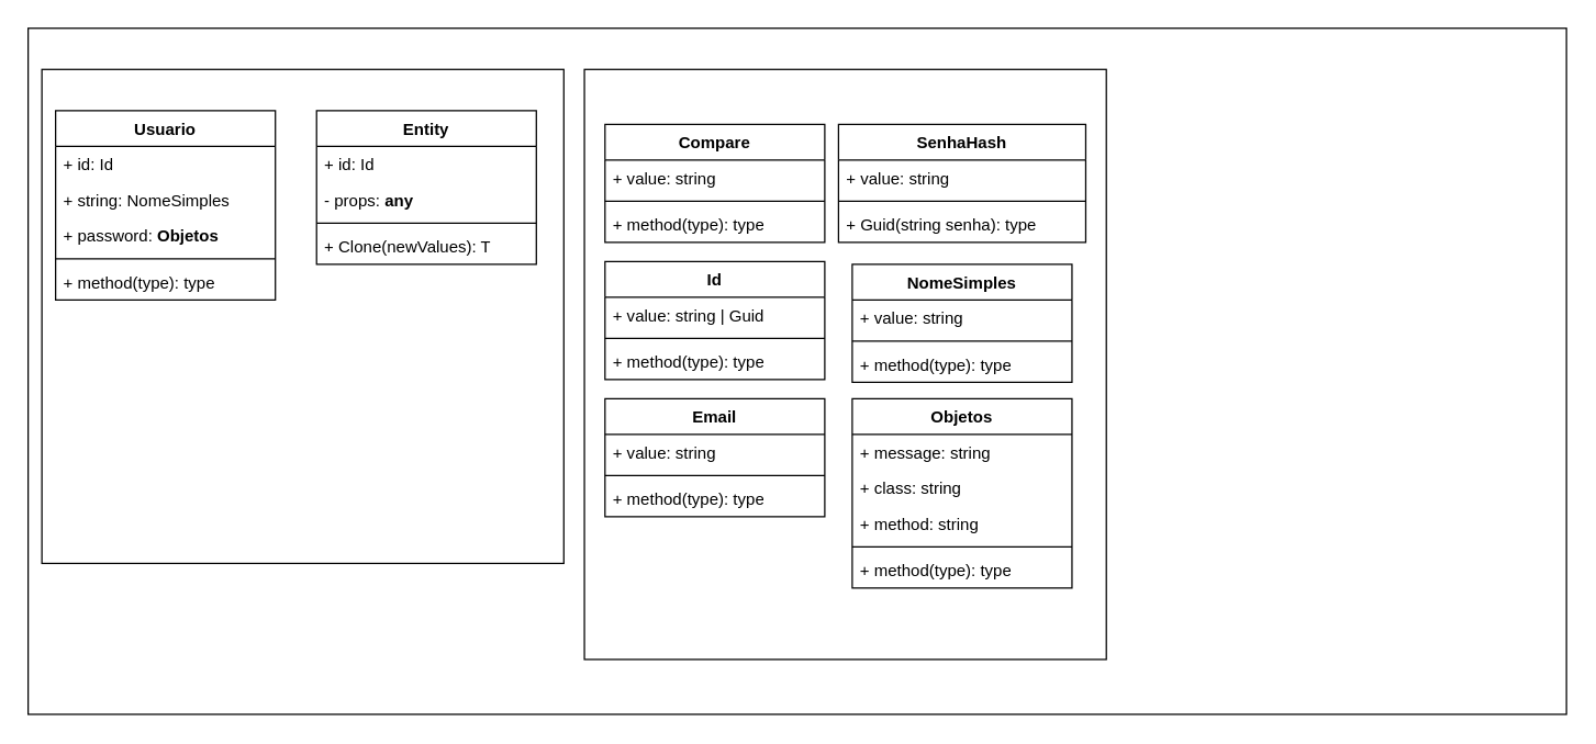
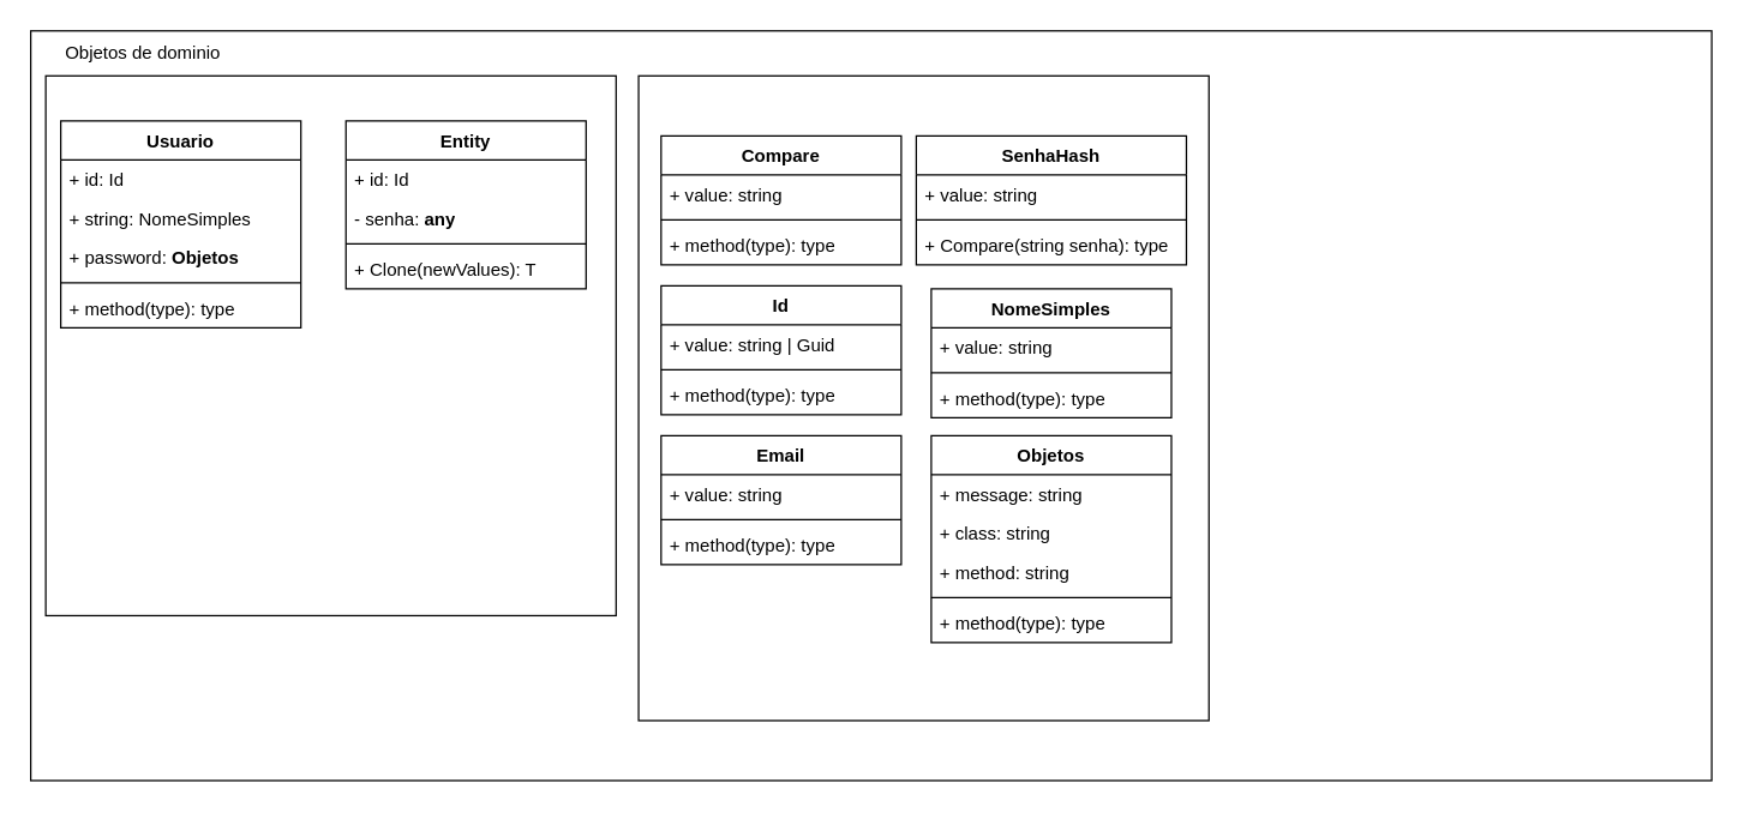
+ <mxCell id="5" value="Objetos de dominio" style="text;html=1;align=center;verticalAlign=middle;whiteSpace=wrap;rounded=0;" vertex="1" parent="1"><mxGeometry x="20" y="20" width="150" height="30" as="geometry" /></mxCell>
- <mxCell id="26" value="&lt;div style=&quot;text-align: center;&quot;&gt;&lt;span style=&quot;background-color: initial;&quot;&gt;- props: &lt;b&gt;any&lt;/b&gt;&lt;/span&gt;&lt;/div&gt;" style="text;strokeColor=none;fillColor=none;align=left;verticalAlign=top;spacingLeft=4;spacingRight=4;overflow=hidden;rotatable=0;points=[[0,0.5],[1,0.5]];portConstraint=eastwest;whiteSpace=wrap;html=1;" vertex="1" parent="24"><mxGeometry y="52" width="160" height="26" as="geometry" /></mxCell>
+ <mxCell id="26" value="&lt;div style=&quot;text-align: center;&quot;&gt;&lt;span style=&quot;background-color: initial;&quot;&gt;- senha: &lt;b&gt;any&lt;/b&gt;&lt;/span&gt;&lt;/div&gt;" style="text;strokeColor=none;fillColor=none;align=left;verticalAlign=top;spacingLeft=4;spacingRight=4;overflow=hidden;rotatable=0;points=[[0,0.5],[1,0.5]];portConstraint=eastwest;whiteSpace=wrap;html=1;" vertex="1" parent="24"><mxGeometry y="52" width="160" height="26" as="geometry" /></mxCell>
- <mxCell id="19" value="+ Guid(string senha): type" style="text;strokeColor=none;fillColor=none;align=left;verticalAlign=top;spacingLeft=4;spacingRight=4;overflow=hidden;rotatable=0;points=[[0,0.5],[1,0.5]];portConstraint=eastwest;whiteSpace=wrap;html=1;" vertex="1" parent="16"><mxGeometry y="60" width="180" height="26" as="geometry" /></mxCell>
+ <mxCell id="19" value="+ Compare(string senha): type" style="text;strokeColor=none;fillColor=none;align=left;verticalAlign=top;spacingLeft=4;spacingRight=4;overflow=hidden;rotatable=0;points=[[0,0.5],[1,0.5]];portConstraint=eastwest;whiteSpace=wrap;html=1;" vertex="1" parent="16"><mxGeometry y="60" width="180" height="26" as="geometry" /></mxCell>
